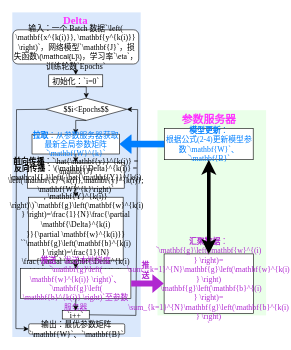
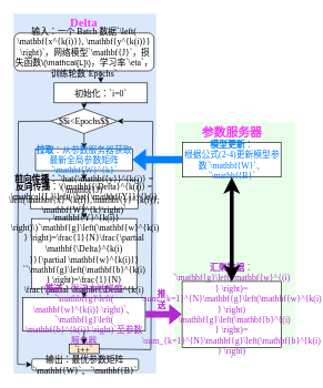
- <mxCell id="9" value="初始化：`i=0`" style="rounded=0;whiteSpace=wrap;html=1;fontFamily=宋体;fontSize=13;container=0;" vertex="1" parent="2"><mxGeometry x="60.75" y="104" width="90" height="20" as="geometry" /></mxCell>
+ <mxCell id="9" value="初始化：`i=0`" style="rounded=0;whiteSpace=wrap;html=1;fontFamily=宋体;fontSize=13;container=0;" vertex="1" parent="2"><mxGeometry x="60.75" y="104" width="140" height="30" as="geometry" /></mxCell>
- <mxCell id="7" value="$$i&amp;lt;Epochs$$" style="rhombus;whiteSpace=wrap;html=1;fontFamily=宋体;fontSize=13;container=0;" vertex="1" parent="2"><mxGeometry x="55.75" y="143" width="135" height="37" as="geometry" /></mxCell>
+ <mxCell id="7" value="$$i&amp;lt;Epochs$$" style="rhombus;whiteSpace=wrap;html=1;fontFamily=宋体;fontSize=13;container=0;" vertex="1" parent="2"><mxGeometry x="55.75" y="143" width="100" height="37" as="geometry" /></mxCell>
- <mxCell id="12" value="`i++`" style="rounded=0;whiteSpace=wrap;html=1;fontFamily=宋体;fontSize=13;container=0;" vertex="1" parent="2"><mxGeometry x="83.26" y="497" width="45" height="14" as="geometry" /></mxCell>
+ <mxCell id="12" value="`i++`" style="rounded=0;whiteSpace=wrap;html=1;fontFamily=宋体;fontSize=13;container=0;fillColor=#ffe6cc;" vertex="1" parent="2"><mxGeometry x="83.26" y="497" width="45" height="14" as="geometry" /></mxCell>
